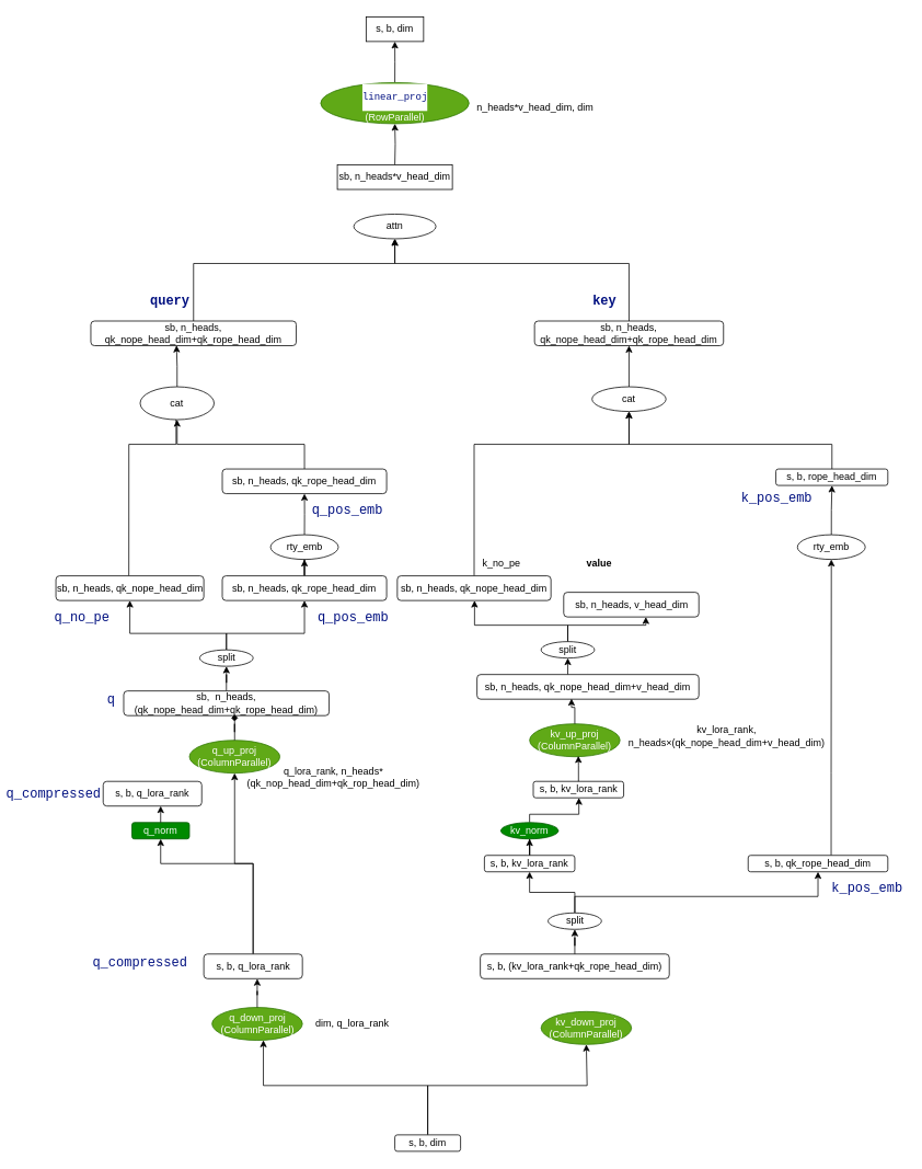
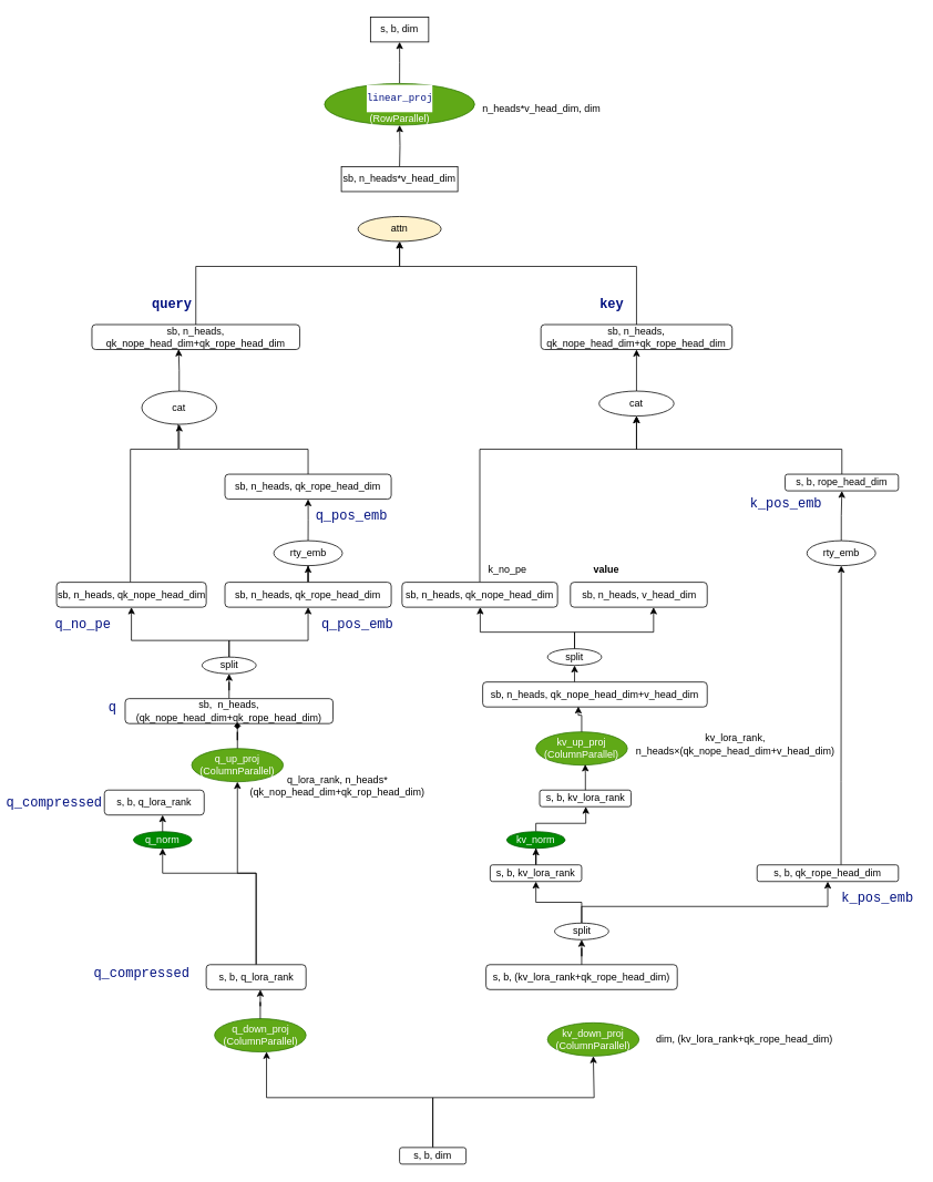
- <mxCell id="81" value="attn" style="ellipse;whiteSpace=wrap;html=1;" vertex="1" parent="1"><mxGeometry x="430" y="260" width="100" height="30" as="geometry" /></mxCell>
+ <mxCell id="81" value="attn" style="ellipse;whiteSpace=wrap;html=1;fillColor=#fff2cc;" vertex="1" parent="1"><mxGeometry x="430" y="260" width="100" height="30" as="geometry" /></mxCell>
- <mxCell id="55" value="sb, n_heads, v_head_dim" style="rounded=1;whiteSpace=wrap;html=1;" parent="1" vertex="1"><mxGeometry x="685.5" y="720" width="164.5" height="30" as="geometry" /></mxCell>
+ <mxCell id="55" value="sb, n_heads, v_head_dim" style="rounded=1;whiteSpace=wrap;html=1;" parent="1" vertex="1"><mxGeometry x="685.5" width="164.5" height="30" as="geometry" y="700" /></mxCell>
- <mxCell id="38" value="q_norm" style="whiteSpace=wrap;html=1;fillColor=#008a00;fontColor=#ffffff;strokeColor=#005700;rounded=1;" parent="1" vertex="1"><mxGeometry x="160" y="1000" width="70" height="20" as="geometry" /></mxCell>
+ <mxCell id="38" value="q_norm" style="ellipse;whiteSpace=wrap;html=1;fillColor=#008a00;fontColor=#ffffff;strokeColor=#005700;" parent="1" vertex="1"><mxGeometry x="160" y="1000" width="70" height="20" as="geometry" /></mxCell>
- <mxCell id="6" value="dim, q_lora_rank" style="text;html=1;align=center;verticalAlign=middle;whiteSpace=wrap;rounded=0;" parent="1" vertex="1"><mxGeometry x="380.5" y="1235" width="95" height="20" as="geometry" /></mxCell>
+ <mxCell id="15" value="dim,&amp;nbsp;(kv_lora_rank+qk_rope_head_dim)" style="text;html=1;align=center;verticalAlign=middle;whiteSpace=wrap;rounded=0;" parent="1" vertex="1"><mxGeometry x="780" y="1240" width="230" height="20" as="geometry" /></mxCell>
